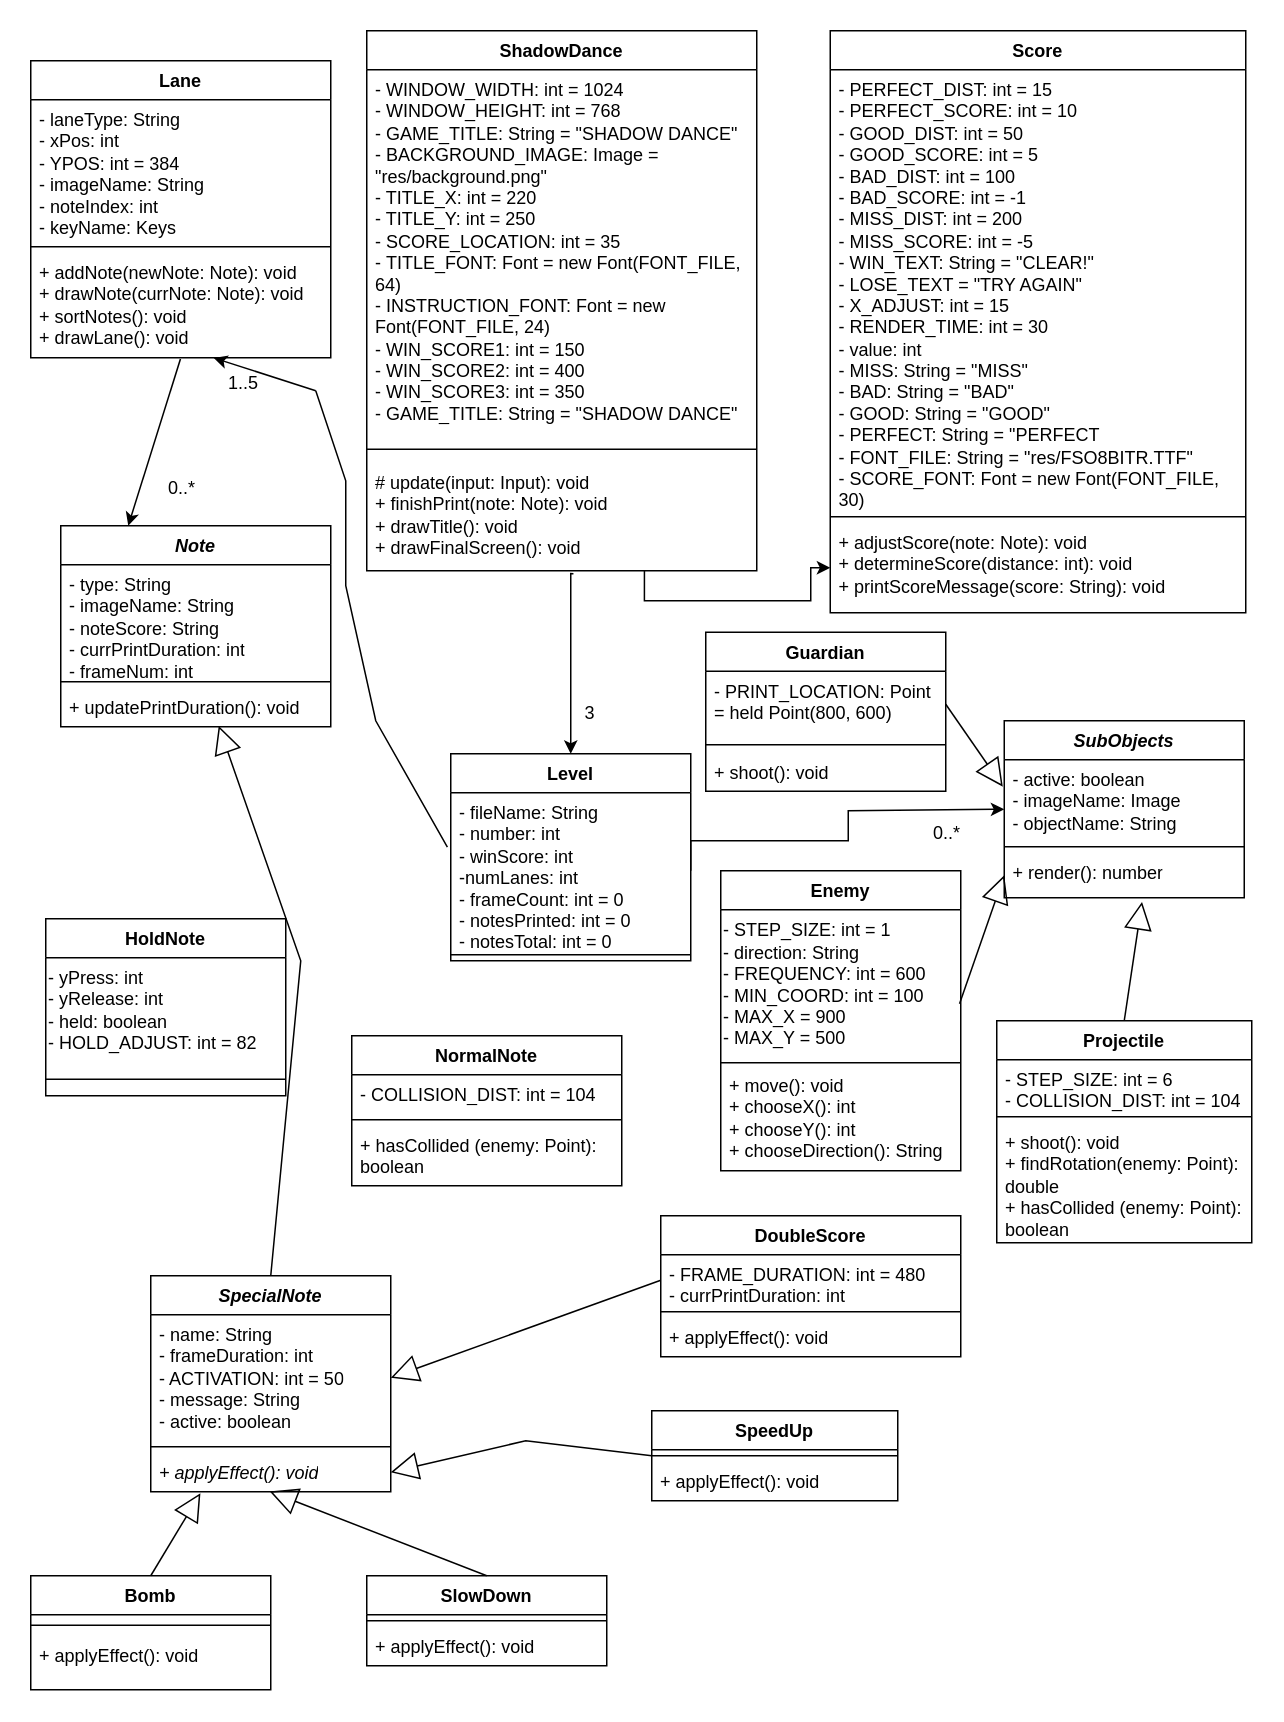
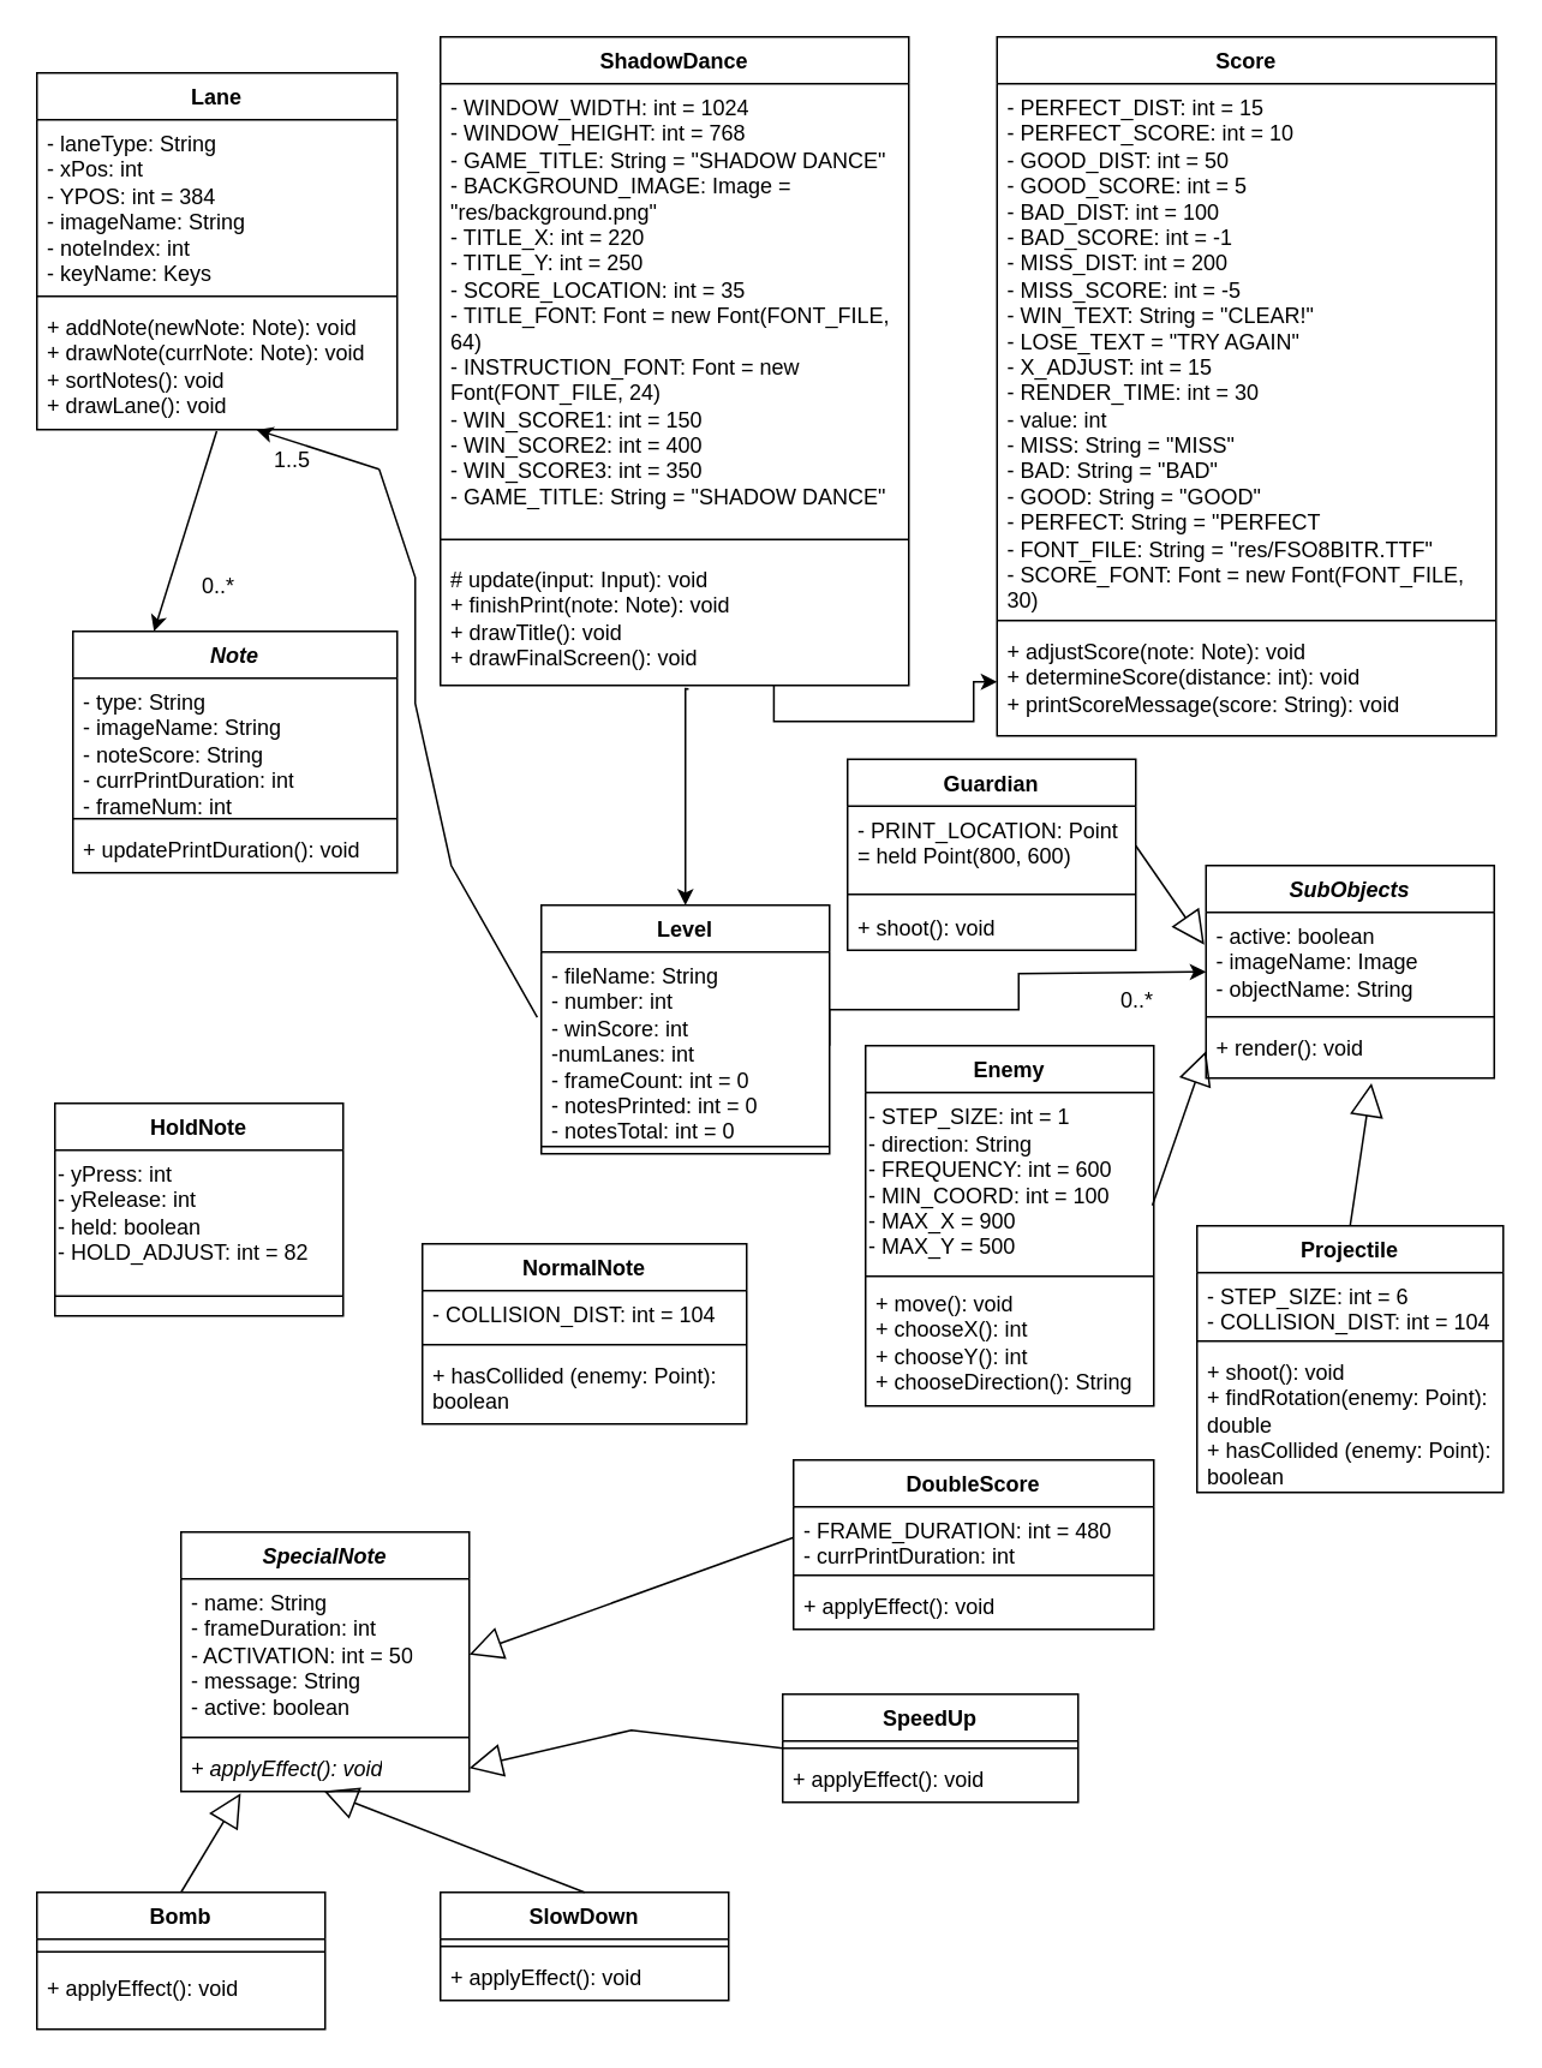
- <mxCell id="75" value="3" style="text;html=1;strokeColor=none;fillColor=none;align=center;verticalAlign=middle;whiteSpace=wrap;rounded=0;" vertex="1" parent="1"><mxGeometry x="363" y="460" width="60" height="30" as="geometry" /></mxCell>
- <mxCell id="21" value="+ render(): number" style="text;strokeColor=none;fillColor=none;align=left;verticalAlign=top;spacingLeft=4;spacingRight=4;overflow=hidden;rotatable=0;points=[[0,0.5],[1,0.5]];portConstraint=eastwest;whiteSpace=wrap;html=1;" vertex="1" parent="18"><mxGeometry y="88" width="160" height="30" as="geometry" /></mxCell>
+ <mxCell id="21" value="+ render(): void" style="text;strokeColor=none;fillColor=none;align=left;verticalAlign=top;spacingLeft=4;spacingRight=4;overflow=hidden;rotatable=0;points=[[0,0.5],[1,0.5]];portConstraint=eastwest;whiteSpace=wrap;html=1;" vertex="1" parent="18"><mxGeometry y="88" width="160" height="30" as="geometry" /></mxCell>
- <mxCell id="49" value="" style="endArrow=block;endSize=16;endFill=0;html=1;rounded=0;exitX=0.5;exitY=0;exitDx=0;exitDy=0;entryX=0.585;entryY=0.98;entryDx=0;entryDy=0;entryPerimeter=0;" edge="1" parent="1" source="22" target="17"><mxGeometry x="-0.001" width="160" relative="1" as="geometry"><mxPoint x="150" y="530" as="sourcePoint" /><mxPoint x="310" y="530" as="targetPoint" /><Array as="points"><mxPoint x="200" y="640" /></Array><mxPoint as="offset" /></mxGeometry></mxCell>
